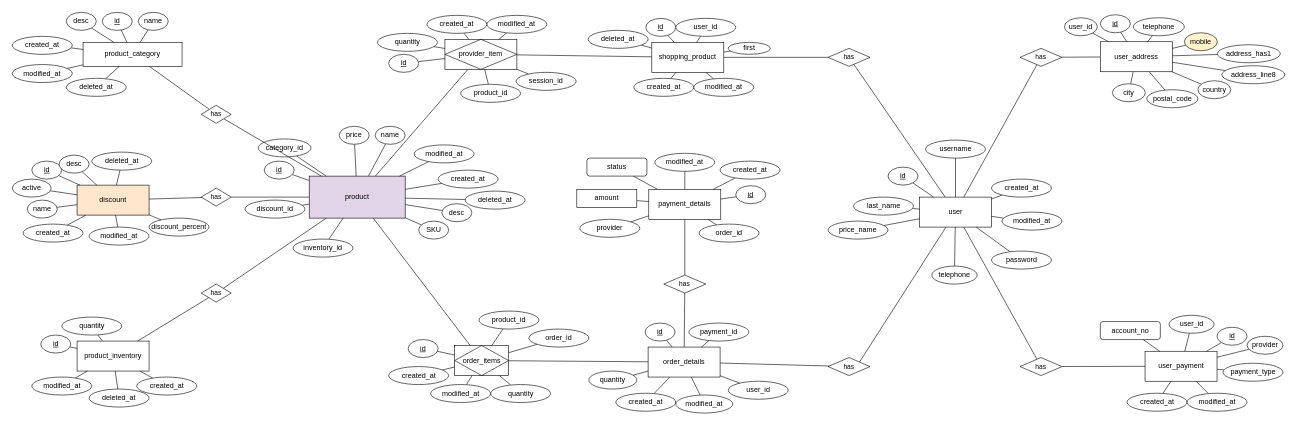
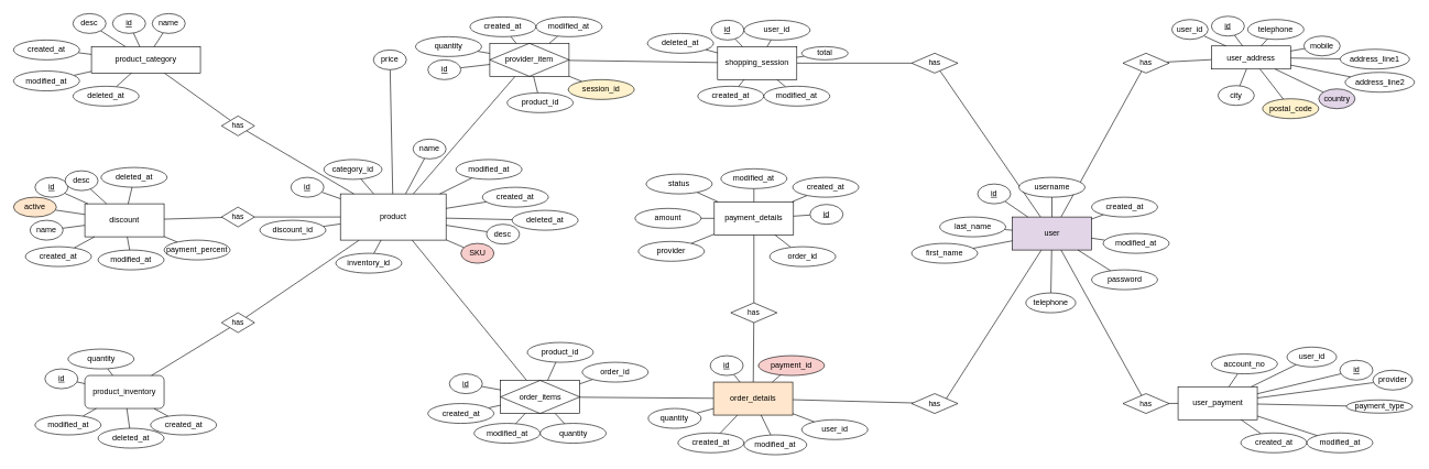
- <mxCell id="189" value="mobile" style="ellipse;whiteSpace=wrap;html=1;align=center;fillColor=#fff2cc;" vertex="1" parent="1"><mxGeometry x="1974" y="54" width="55" height="30" as="geometry" /></mxCell>
+ <mxCell id="189" value="mobile" style="ellipse;whiteSpace=wrap;html=1;align=center;" vertex="1" parent="1"><mxGeometry x="1974" y="54" width="55" height="30" as="geometry" /></mxCell>
- <mxCell id="159" value="first" style="ellipse;whiteSpace=wrap;html=1;align=center;" vertex="1" parent="1"><mxGeometry x="1213.68" y="70" width="70" height="20" as="geometry" /></mxCell>
+ <mxCell id="159" value="total" style="ellipse;whiteSpace=wrap;html=1;align=center;" vertex="1" parent="1"><mxGeometry x="1213.68" y="70" width="70" height="20" as="geometry" /></mxCell>
- <mxCell id="179" value="address_has1" style="ellipse;whiteSpace=wrap;html=1;align=center;" vertex="1" parent="1"><mxGeometry x="2029" y="74" width="105" height="30" as="geometry" /></mxCell>
+ <mxCell id="179" value="address_line1" style="ellipse;whiteSpace=wrap;html=1;align=center;" vertex="1" parent="1"><mxGeometry x="2029" y="74" width="105" height="30" as="geometry" /></mxCell>
- <mxCell id="25" value="shopping_product" style="whiteSpace=wrap;html=1;align=center;" parent="1" vertex="1"><mxGeometry x="1086.18" y="70" width="120" height="50" as="geometry" /></mxCell>
+ <mxCell id="25" value="shopping_session" style="whiteSpace=wrap;html=1;align=center;" parent="1" vertex="1"><mxGeometry x="1086.18" y="70" width="120" height="50" as="geometry" /></mxCell>
- <mxCell id="29" value="user_address" style="whiteSpace=wrap;html=1;align=center;" parent="1" vertex="1"><mxGeometry x="1834" y="69" width="120" height="50" as="geometry" /></mxCell>
+ <mxCell id="29" value="user_address" style="whiteSpace=wrap;html=1;align=center;" parent="1" vertex="1"><mxGeometry x="1834" y="69" width="120" height="35" as="geometry" /></mxCell>
- <mxCell id="181" value="address_line8" style="ellipse;whiteSpace=wrap;html=1;align=center;" vertex="1" parent="1"><mxGeometry x="2036.5" y="109" width="105" height="30" as="geometry" /></mxCell>
+ <mxCell id="181" value="address_line2" style="ellipse;whiteSpace=wrap;html=1;align=center;" vertex="1" parent="1"><mxGeometry x="2036.5" y="109" width="105" height="30" as="geometry" /></mxCell>
- <mxCell id="163" value="session_id" style="ellipse;whiteSpace=wrap;html=1;align=center;" vertex="1" parent="1"><mxGeometry x="860" y="120" width="100" height="30" as="geometry" /></mxCell>
+ <mxCell id="163" value="session_id" style="ellipse;whiteSpace=wrap;html=1;align=center;fillColor=#fff2cc;" vertex="1" parent="1"><mxGeometry x="860" y="120" width="100" height="30" as="geometry" /></mxCell>
- <mxCell id="185" value="country" style="ellipse;whiteSpace=wrap;html=1;align=center;" vertex="1" parent="1"><mxGeometry x="1996.5" y="134" width="55" height="30" as="geometry" /></mxCell>
+ <mxCell id="185" value="country" style="ellipse;whiteSpace=wrap;html=1;align=center;fillColor=#e1d5e7;" vertex="1" parent="1"><mxGeometry x="1996.5" y="134" width="55" height="30" as="geometry" /></mxCell>
- <mxCell id="177" value="city" style="ellipse;whiteSpace=wrap;html=1;align=center;" vertex="1" parent="1"><mxGeometry x="1854" y="139" width="55" height="30" as="geometry" /></mxCell>
+ <mxCell id="177" value="city" style="ellipse;whiteSpace=wrap;html=1;align=center;" vertex="1" parent="1"><mxGeometry x="1844" y="129" width="55" height="30" as="geometry" /></mxCell>
- <mxCell id="183" value="postal_code" style="ellipse;whiteSpace=wrap;html=1;align=center;" vertex="1" parent="1"><mxGeometry x="1911.5" y="149" width="85" height="30" as="geometry" /></mxCell>
+ <mxCell id="183" value="postal_code" style="ellipse;whiteSpace=wrap;html=1;align=center;fillColor=#fff2cc;" vertex="1" parent="1"><mxGeometry x="1911.5" y="149" width="85" height="30" as="geometry" /></mxCell>
- <mxCell id="131" value="price" style="ellipse;whiteSpace=wrap;html=1;align=center;" parent="1" vertex="1"><mxGeometry x="565" y="210" width="50" height="30" as="geometry" /></mxCell>
+ <mxCell id="131" value="price" style="ellipse;whiteSpace=wrap;html=1;align=center;" parent="1" vertex="1"><mxGeometry x="565" y="75" width="50" height="30" as="geometry" /></mxCell>
- <mxCell id="127" value="category_id" style="ellipse;whiteSpace=wrap;html=1;align=center;" parent="1" vertex="1"><mxGeometry x="430" y="231" width="88" height="30" as="geometry" /></mxCell>
+ <mxCell id="127" value="category_id" style="ellipse;whiteSpace=wrap;html=1;align=center;" parent="1" vertex="1"><mxGeometry x="490" y="241" width="88" height="30" as="geometry" /></mxCell>
- <mxCell id="147" value="username" style="ellipse;whiteSpace=wrap;html=1;align=center;" vertex="1" parent="1"><mxGeometry x="1542.5" y="233" width="100" height="30" as="geometry" /></mxCell>
+ <mxCell id="147" value="username" style="ellipse;whiteSpace=wrap;html=1;align=center;" vertex="1" parent="1"><mxGeometry x="1542.5" y="268" width="100" height="30" as="geometry" /></mxCell>
- <mxCell id="173" value="status" style="whiteSpace=wrap;html=1;align=center;rounded=1;" vertex="1" parent="1"><mxGeometry x="978" y="263" width="100" height="30" as="geometry" /></mxCell>
+ <mxCell id="173" value="status" style="ellipse;whiteSpace=wrap;html=1;align=center;" vertex="1" parent="1"><mxGeometry x="978" y="263" width="100" height="30" as="geometry" /></mxCell>
- <mxCell id="121" value="active" style="ellipse;whiteSpace=wrap;html=1;align=center;" parent="1" vertex="1"><mxGeometry x="20" y="298" width="65" height="30" as="geometry" /></mxCell>
+ <mxCell id="121" value="active" style="ellipse;whiteSpace=wrap;html=1;align=center;fillColor=#ffe6cc;" parent="1" vertex="1"><mxGeometry x="20" y="298" width="65" height="30" as="geometry" /></mxCell>
- <mxCell id="17" value="product" style="whiteSpace=wrap;html=1;align=center;fillColor=#e1d5e7;" parent="1" vertex="1"><mxGeometry x="515" y="293" width="160" height="70" as="geometry" /></mxCell>
+ <mxCell id="17" value="product" style="whiteSpace=wrap;html=1;align=center;" parent="1" vertex="1"><mxGeometry x="515" y="293" width="160" height="70" as="geometry" /></mxCell>
- <mxCell id="169" value="amount" style="whiteSpace=wrap;html=1;align=center;rounded=0;" vertex="1" parent="1"><mxGeometry x="961.18" y="315" width="100" height="30" as="geometry" /></mxCell>
+ <mxCell id="169" value="amount" style="ellipse;whiteSpace=wrap;html=1;align=center;" vertex="1" parent="1"><mxGeometry x="961.18" y="315" width="100" height="30" as="geometry" /></mxCell>
- <mxCell id="13" value="discount" style="whiteSpace=wrap;html=1;align=center;fillColor=#ffe6cc;" parent="1" vertex="1"><mxGeometry x="128" y="308" width="120" height="50" as="geometry" /></mxCell>
+ <mxCell id="13" value="discount" style="whiteSpace=wrap;html=1;align=center;" parent="1" vertex="1"><mxGeometry x="128" y="308" width="120" height="50" as="geometry" /></mxCell>
- <mxCell id="28" value="payment_details" style="whiteSpace=wrap;html=1;align=center;" parent="1" vertex="1"><mxGeometry x="1081.18" y="315" width="120" height="50" as="geometry" /></mxCell>
+ <mxCell id="28" value="payment_details" style="whiteSpace=wrap;html=1;align=center;" parent="1" vertex="1"><mxGeometry x="1081.18" y="305" width="120" height="50" as="geometry" /></mxCell>
- <mxCell id="133" value="discount_id" style="ellipse;whiteSpace=wrap;html=1;align=center;" vertex="1" parent="1"><mxGeometry x="408" y="333" width="100" height="30" as="geometry" /></mxCell>
+ <mxCell id="133" value="discount_id" style="ellipse;whiteSpace=wrap;html=1;align=center;" vertex="1" parent="1"><mxGeometry x="393" y="333" width="100" height="30" as="geometry" /></mxCell>
- <mxCell id="23" value="user" style="whiteSpace=wrap;html=1;align=center;" parent="1" vertex="1"><mxGeometry x="1532.5" y="328" width="120" height="50" as="geometry" /></mxCell>
+ <mxCell id="23" value="user" style="whiteSpace=wrap;html=1;align=center;fillColor=#e1d5e7;" parent="1" vertex="1"><mxGeometry x="1532.5" y="328" width="120" height="50" as="geometry" /></mxCell>
- <mxCell id="119" value="discount_percent" style="ellipse;whiteSpace=wrap;html=1;align=center;" parent="1" vertex="1"><mxGeometry x="248" y="363" width="100" height="30" as="geometry" /></mxCell>
+ <mxCell id="119" value="payment_percent" style="ellipse;whiteSpace=wrap;html=1;align=center;" parent="1" vertex="1"><mxGeometry x="248" y="363" width="100" height="30" as="geometry" /></mxCell>
- <mxCell id="125" value="SKU" style="ellipse;whiteSpace=wrap;html=1;align=center;" parent="1" vertex="1"><mxGeometry x="697.5" y="368" width="50" height="30" as="geometry" /></mxCell>
+ <mxCell id="125" value="SKU" style="ellipse;whiteSpace=wrap;html=1;align=center;fillColor=#f8cecc;" parent="1" vertex="1"><mxGeometry x="697.5" y="368" width="50" height="30" as="geometry" /></mxCell>
- <mxCell id="151" value="price_name" style="ellipse;whiteSpace=wrap;html=1;align=center;" vertex="1" parent="1"><mxGeometry x="1380" y="368" width="100" height="30" as="geometry" /></mxCell>
+ <mxCell id="151" value="first_name" style="ellipse;whiteSpace=wrap;html=1;align=center;" vertex="1" parent="1"><mxGeometry x="1380" y="368" width="100" height="30" as="geometry" /></mxCell>
- <mxCell id="129" value="inventory_id" style="ellipse;whiteSpace=wrap;html=1;align=center;" parent="1" vertex="1"><mxGeometry x="488" y="398" width="100" height="30" as="geometry" /></mxCell>
+ <mxCell id="129" value="inventory_id" style="ellipse;whiteSpace=wrap;html=1;align=center;" parent="1" vertex="1"><mxGeometry x="508" y="383" width="100" height="30" as="geometry" /></mxCell>
- <mxCell id="149" value="password" style="ellipse;whiteSpace=wrap;html=1;align=center;" vertex="1" parent="1"><mxGeometry x="1652.5" y="418" width="100" height="30" as="geometry" /></mxCell>
+ <mxCell id="149" value="password" style="ellipse;whiteSpace=wrap;html=1;align=center;" vertex="1" parent="1"><mxGeometry x="1652.5" y="408" width="100" height="30" as="geometry" /></mxCell>
- <mxCell id="197" value="account_no" style="whiteSpace=wrap;html=1;align=center;rounded=1;" vertex="1" parent="1"><mxGeometry x="1834" y="535.5" width="100" height="30" as="geometry" /></mxCell>
+ <mxCell id="197" value="account_no" style="ellipse;whiteSpace=wrap;html=1;align=center;" vertex="1" parent="1"><mxGeometry x="1834" y="535.5" width="100" height="30" as="geometry" /></mxCell>
- <mxCell id="137" value="payment_id" style="ellipse;whiteSpace=wrap;html=1;align=center;" vertex="1" parent="1"><mxGeometry x="1148" y="538" width="100" height="30" as="geometry" /></mxCell>
+ <mxCell id="137" value="payment_id" style="ellipse;whiteSpace=wrap;html=1;align=center;fillColor=#f8cecc;" vertex="1" parent="1"><mxGeometry x="1148" y="538" width="100" height="30" as="geometry" /></mxCell>
- <mxCell id="11" value="product_inventory" style="whiteSpace=wrap;html=1;align=center;" parent="1" vertex="1"><mxGeometry x="128" y="568" width="120" height="50" as="geometry" /></mxCell>
+ <mxCell id="11" value="product_inventory" style="whiteSpace=wrap;html=1;align=center;rounded=1;" parent="1" vertex="1"><mxGeometry x="128" y="568" width="120" height="50" as="geometry" /></mxCell>
- <mxCell id="20" value="order_items" style="whiteSpace=wrap;html=1;align=center;shape=associativeEntity;" parent="1" vertex="1"><mxGeometry x="757.5" y="575.5" width="90" height="50" as="geometry" /></mxCell>
+ <mxCell id="20" value="order_items" style="whiteSpace=wrap;html=1;align=center;shape=associativeEntity;" parent="1" vertex="1"><mxGeometry x="757.5" y="575.5" width="120" height="50" as="geometry" /></mxCell>
- <mxCell id="19" value="order_details" style="whiteSpace=wrap;html=1;align=center;" parent="1" vertex="1"><mxGeometry x="1080" y="578" width="120" height="50" as="geometry" /></mxCell>
+ <mxCell id="19" value="order_details" style="whiteSpace=wrap;html=1;align=center;fillColor=#ffe6cc;" parent="1" vertex="1"><mxGeometry x="1080" y="578" width="120" height="50" as="geometry" /></mxCell>
- <mxCell id="30" value="user_payment" style="whiteSpace=wrap;html=1;align=center;" parent="1" vertex="1"><mxGeometry x="1908.5" y="585" width="120" height="50" as="geometry" /></mxCell>
+ <mxCell id="30" value="user_payment" style="whiteSpace=wrap;html=1;align=center;" parent="1" vertex="1"><mxGeometry x="1783.5" y="585" width="120" height="50" as="geometry" /></mxCell>
- <mxCell id="191" value="payment_type" style="ellipse;whiteSpace=wrap;html=1;align=center;" vertex="1" parent="1"><mxGeometry x="2038.5" y="605" width="100" height="30" as="geometry" /></mxCell>
+ <mxCell id="191" value="payment_type" style="ellipse;whiteSpace=wrap;html=1;align=center;" vertex="1" parent="1"><mxGeometry x="2038.5" y="605" width="100" height="20" as="geometry" /></mxCell>
